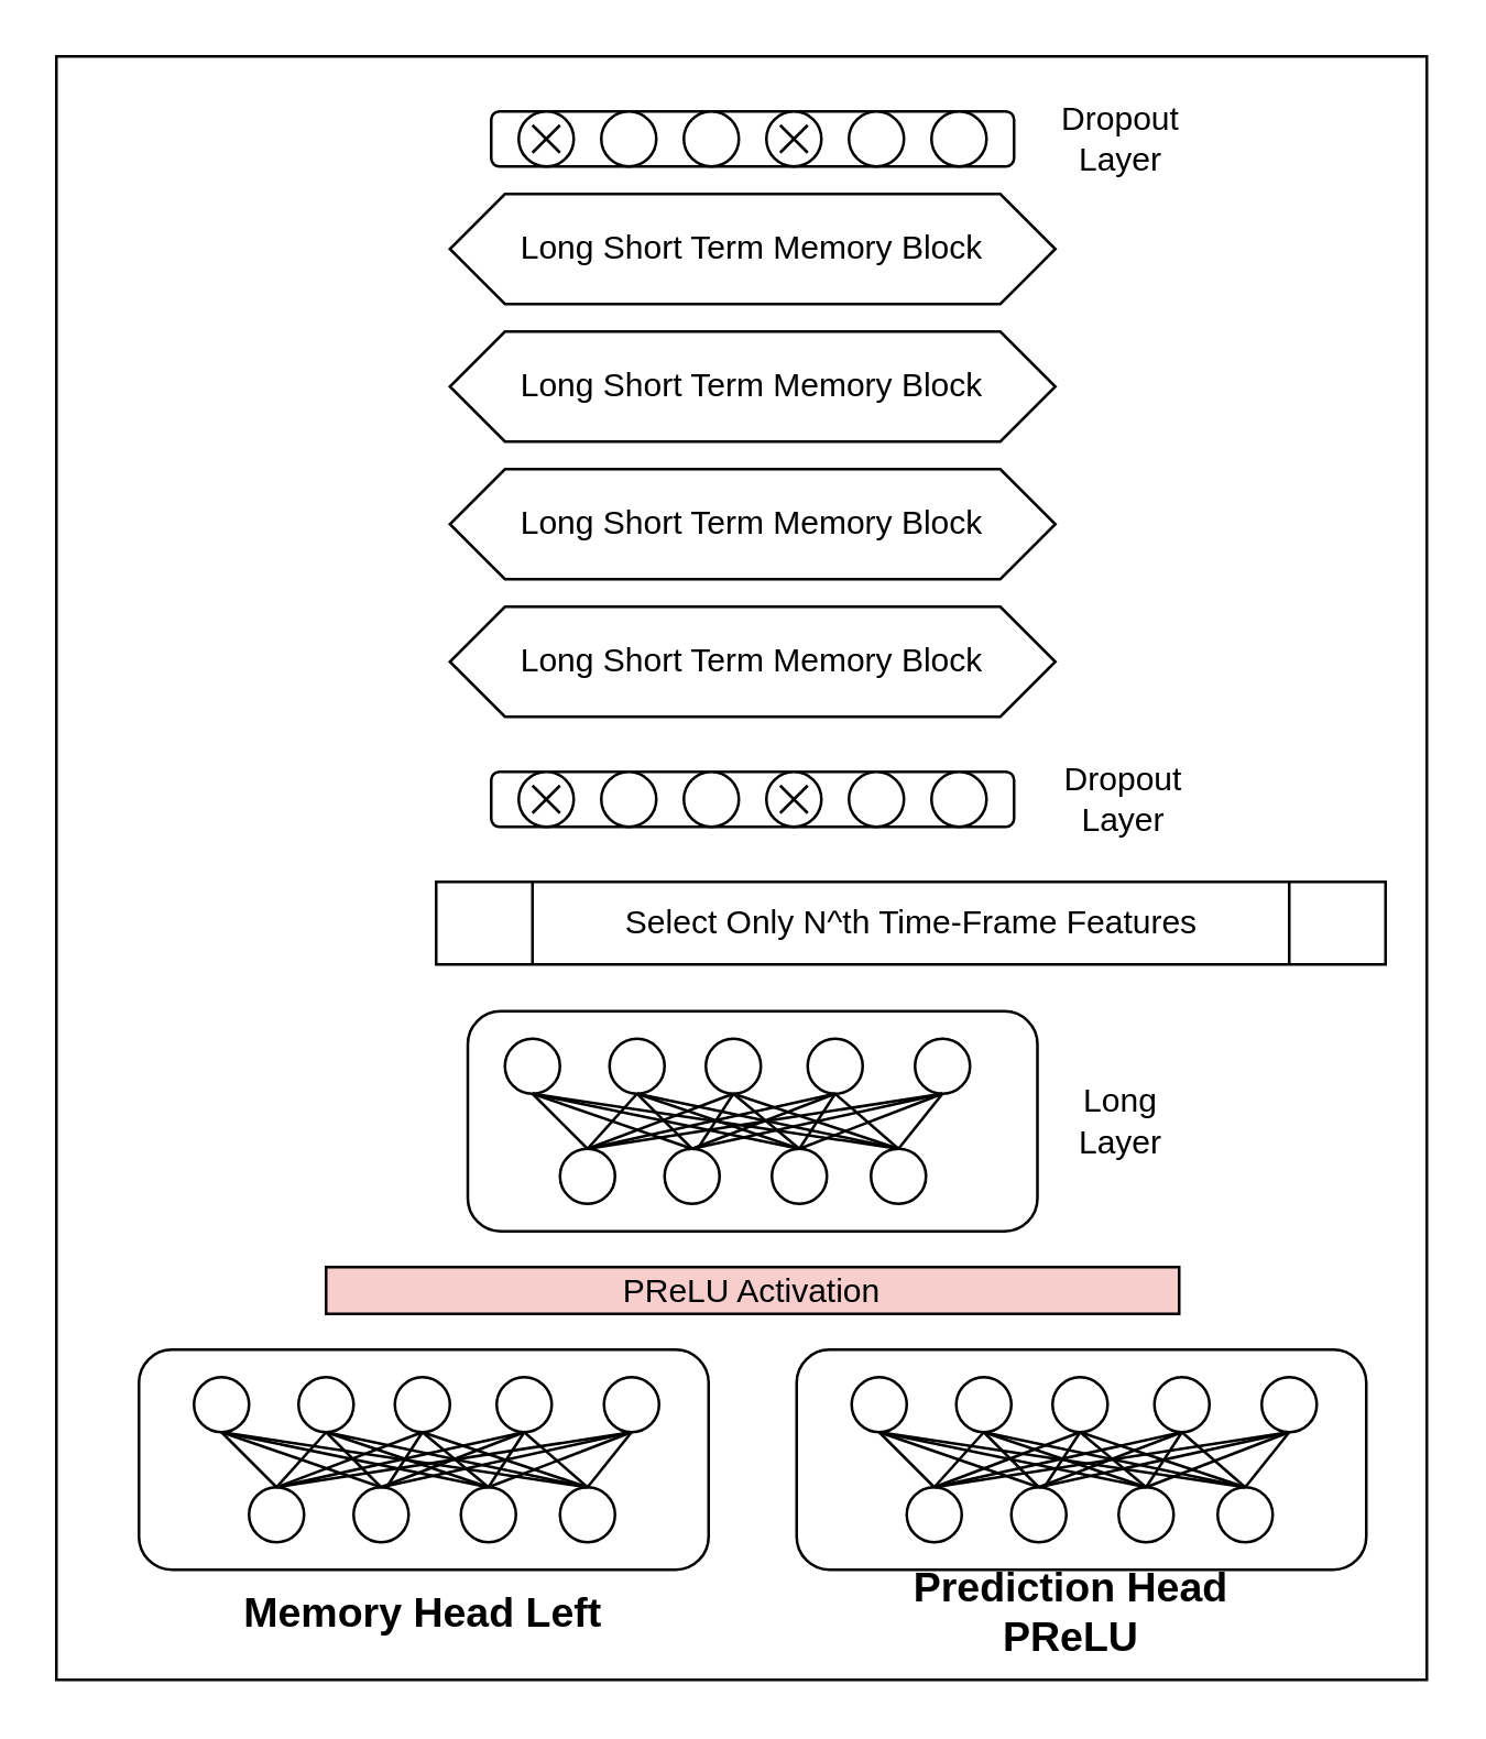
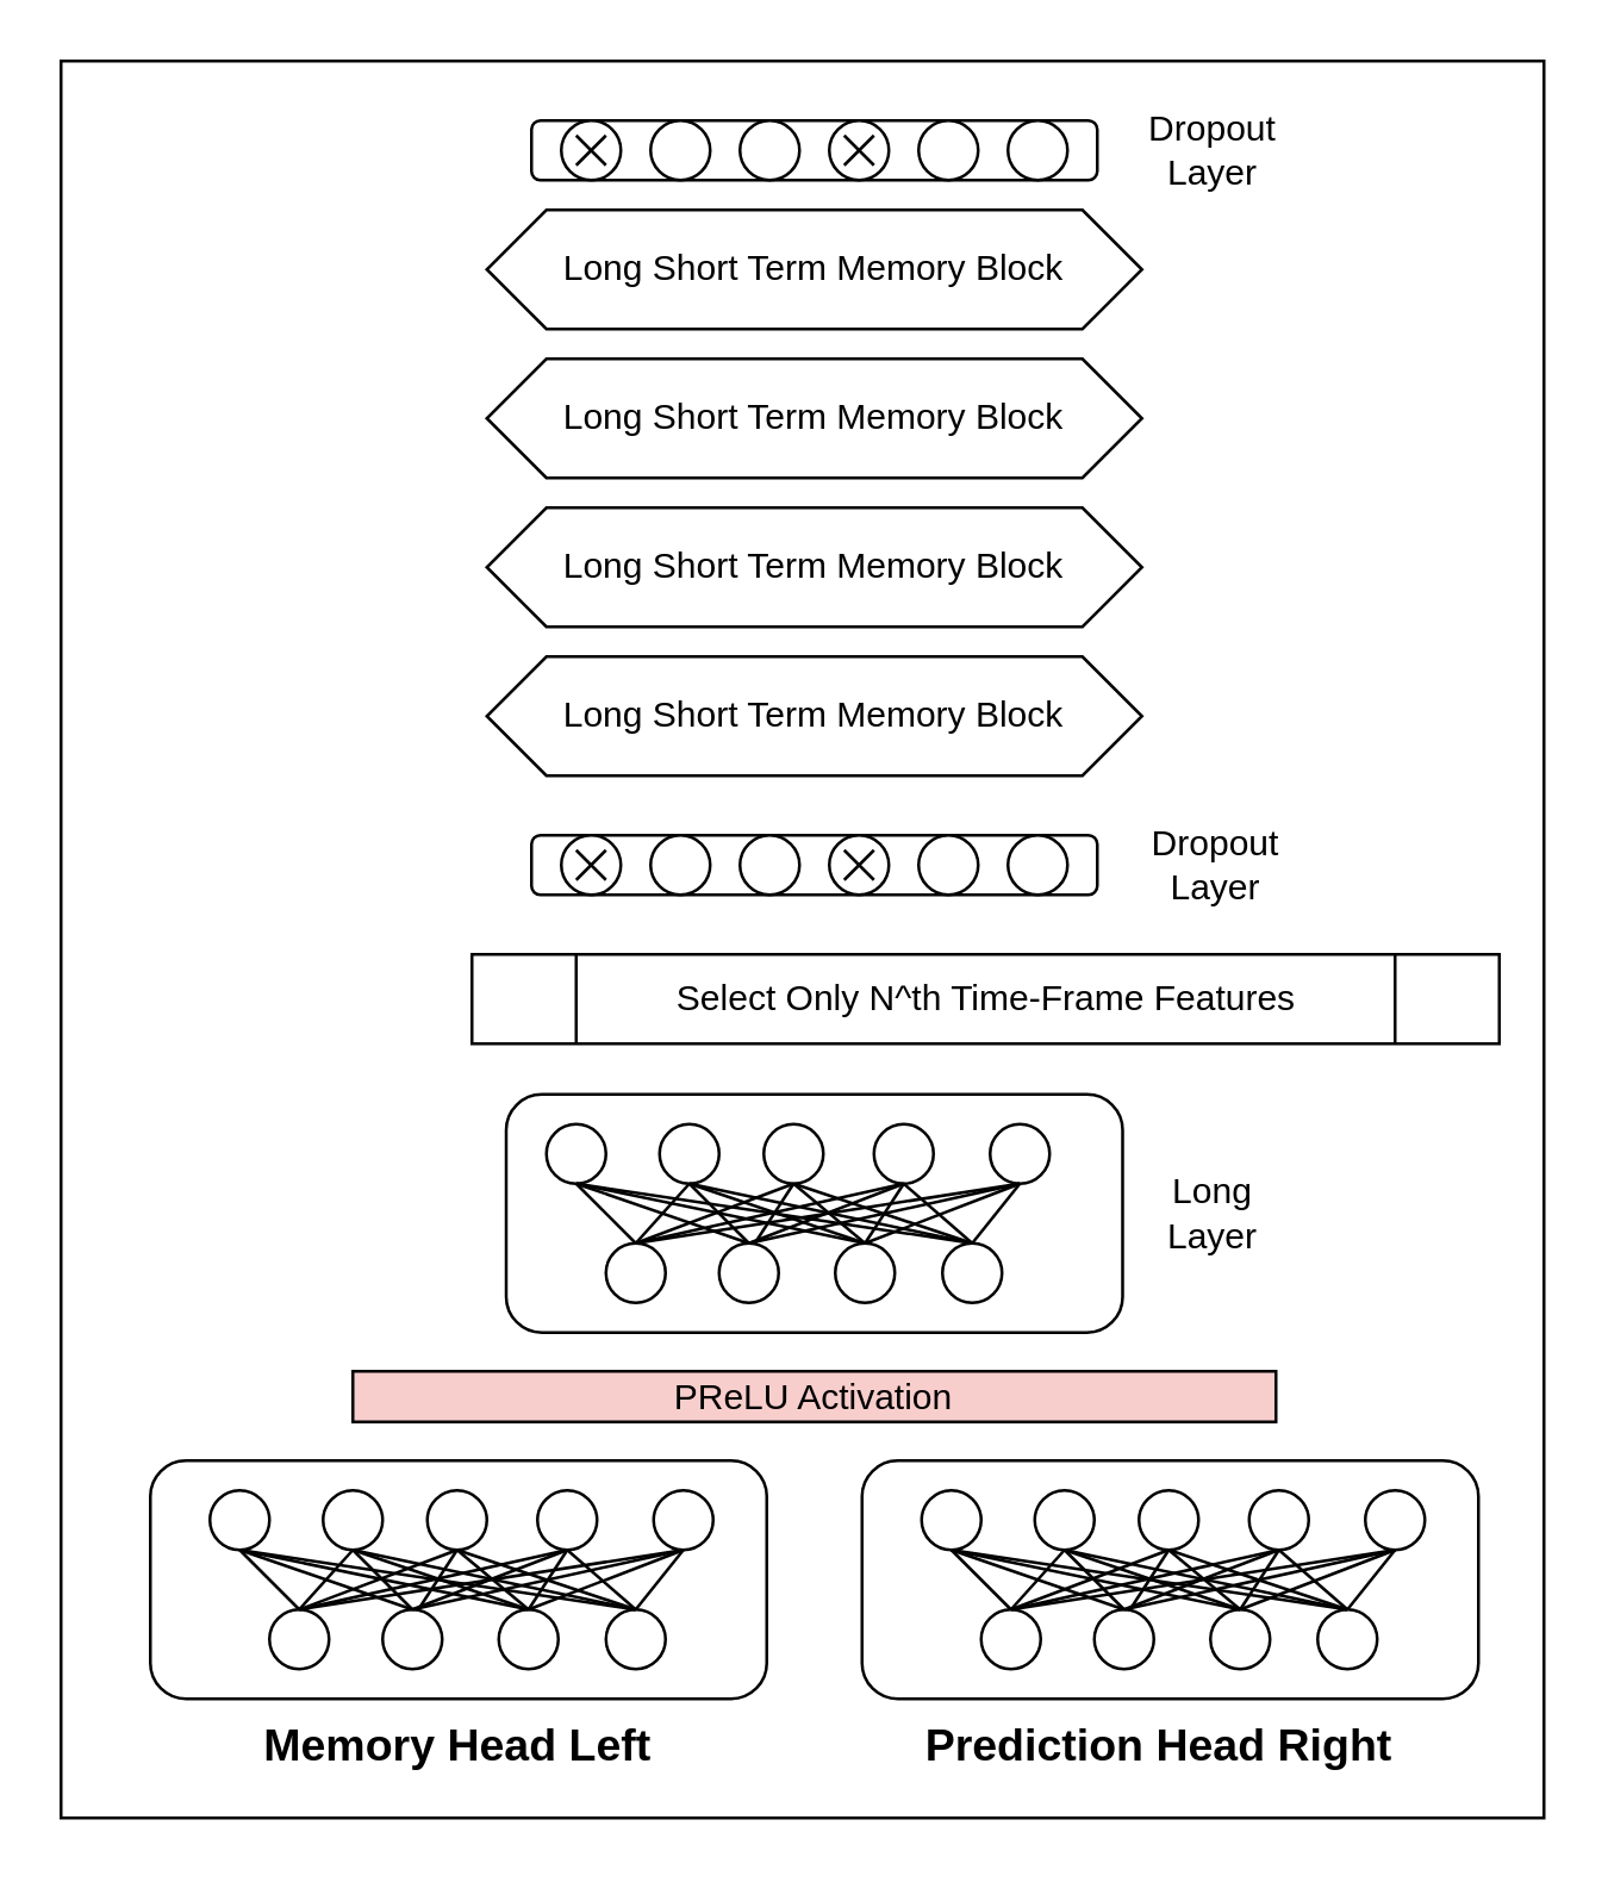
- <mxCell id="121" value="&lt;font style=&quot;font-size: 15px;&quot;&gt;&lt;b&gt;Prediction Head PReLU&lt;/b&gt;&lt;/font&gt;" style="text;html=1;strokeColor=none;fillColor=none;align=center;verticalAlign=middle;whiteSpace=wrap;rounded=0;" vertex="1" parent="1"><mxGeometry x="309" y="570" width="160" height="30" as="geometry" /></mxCell>
+ <mxCell id="121" value="&lt;font style=&quot;font-size: 15px;&quot;&gt;&lt;b&gt;Prediction Head Right&lt;/b&gt;&lt;/font&gt;" style="text;html=1;strokeColor=none;fillColor=none;align=center;verticalAlign=middle;whiteSpace=wrap;rounded=0;" vertex="1" parent="1"><mxGeometry x="309" y="570" width="160" height="30" as="geometry" /></mxCell>
